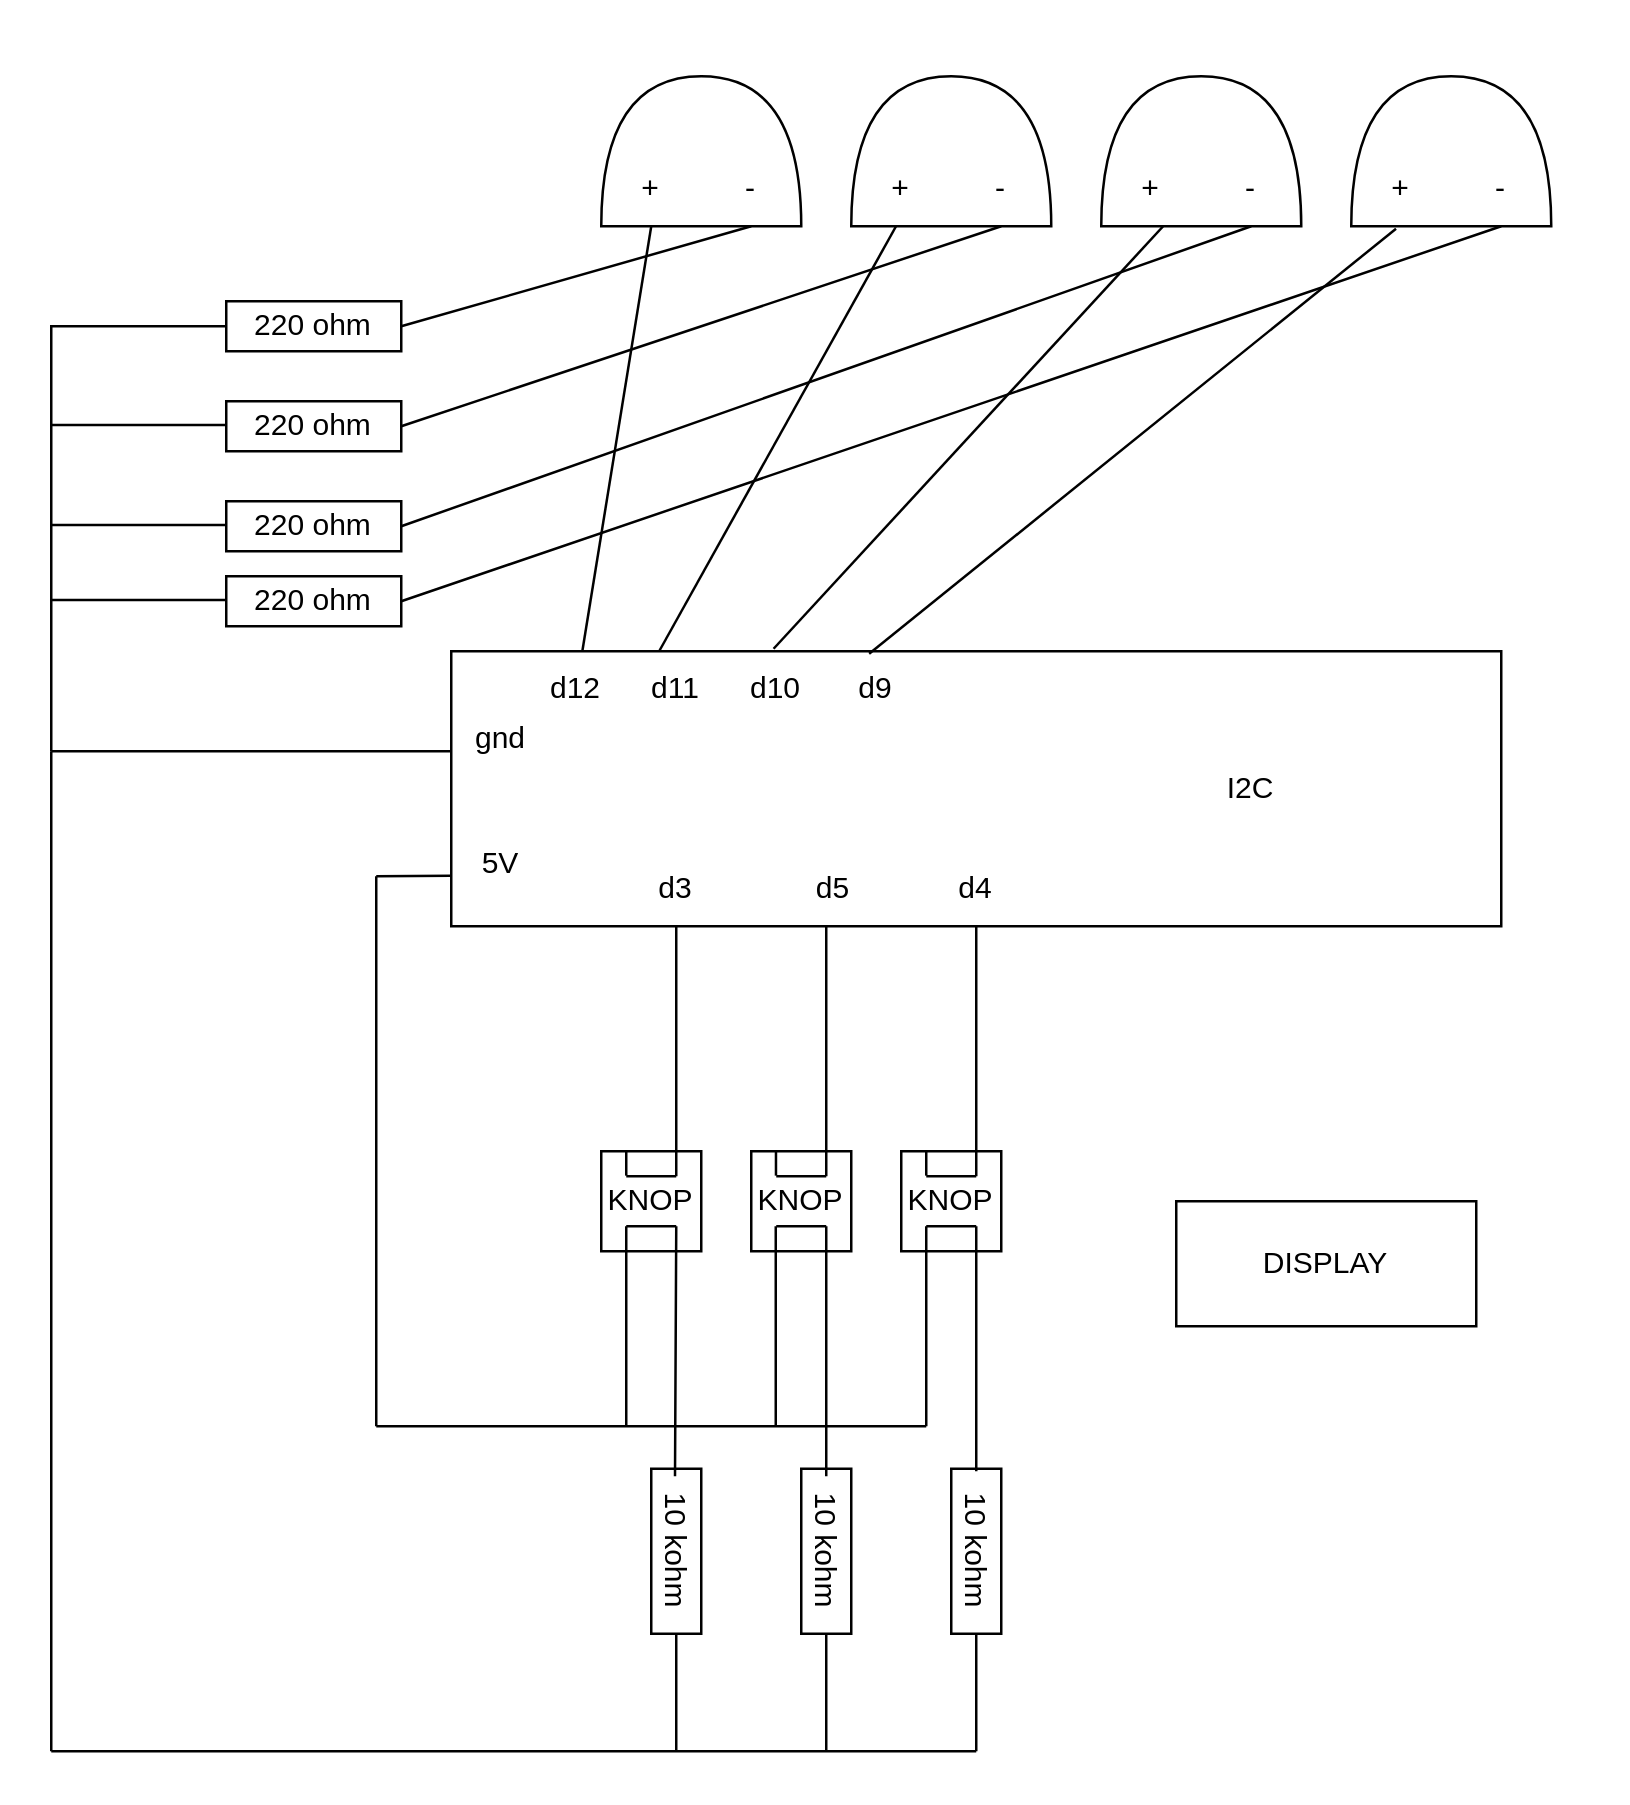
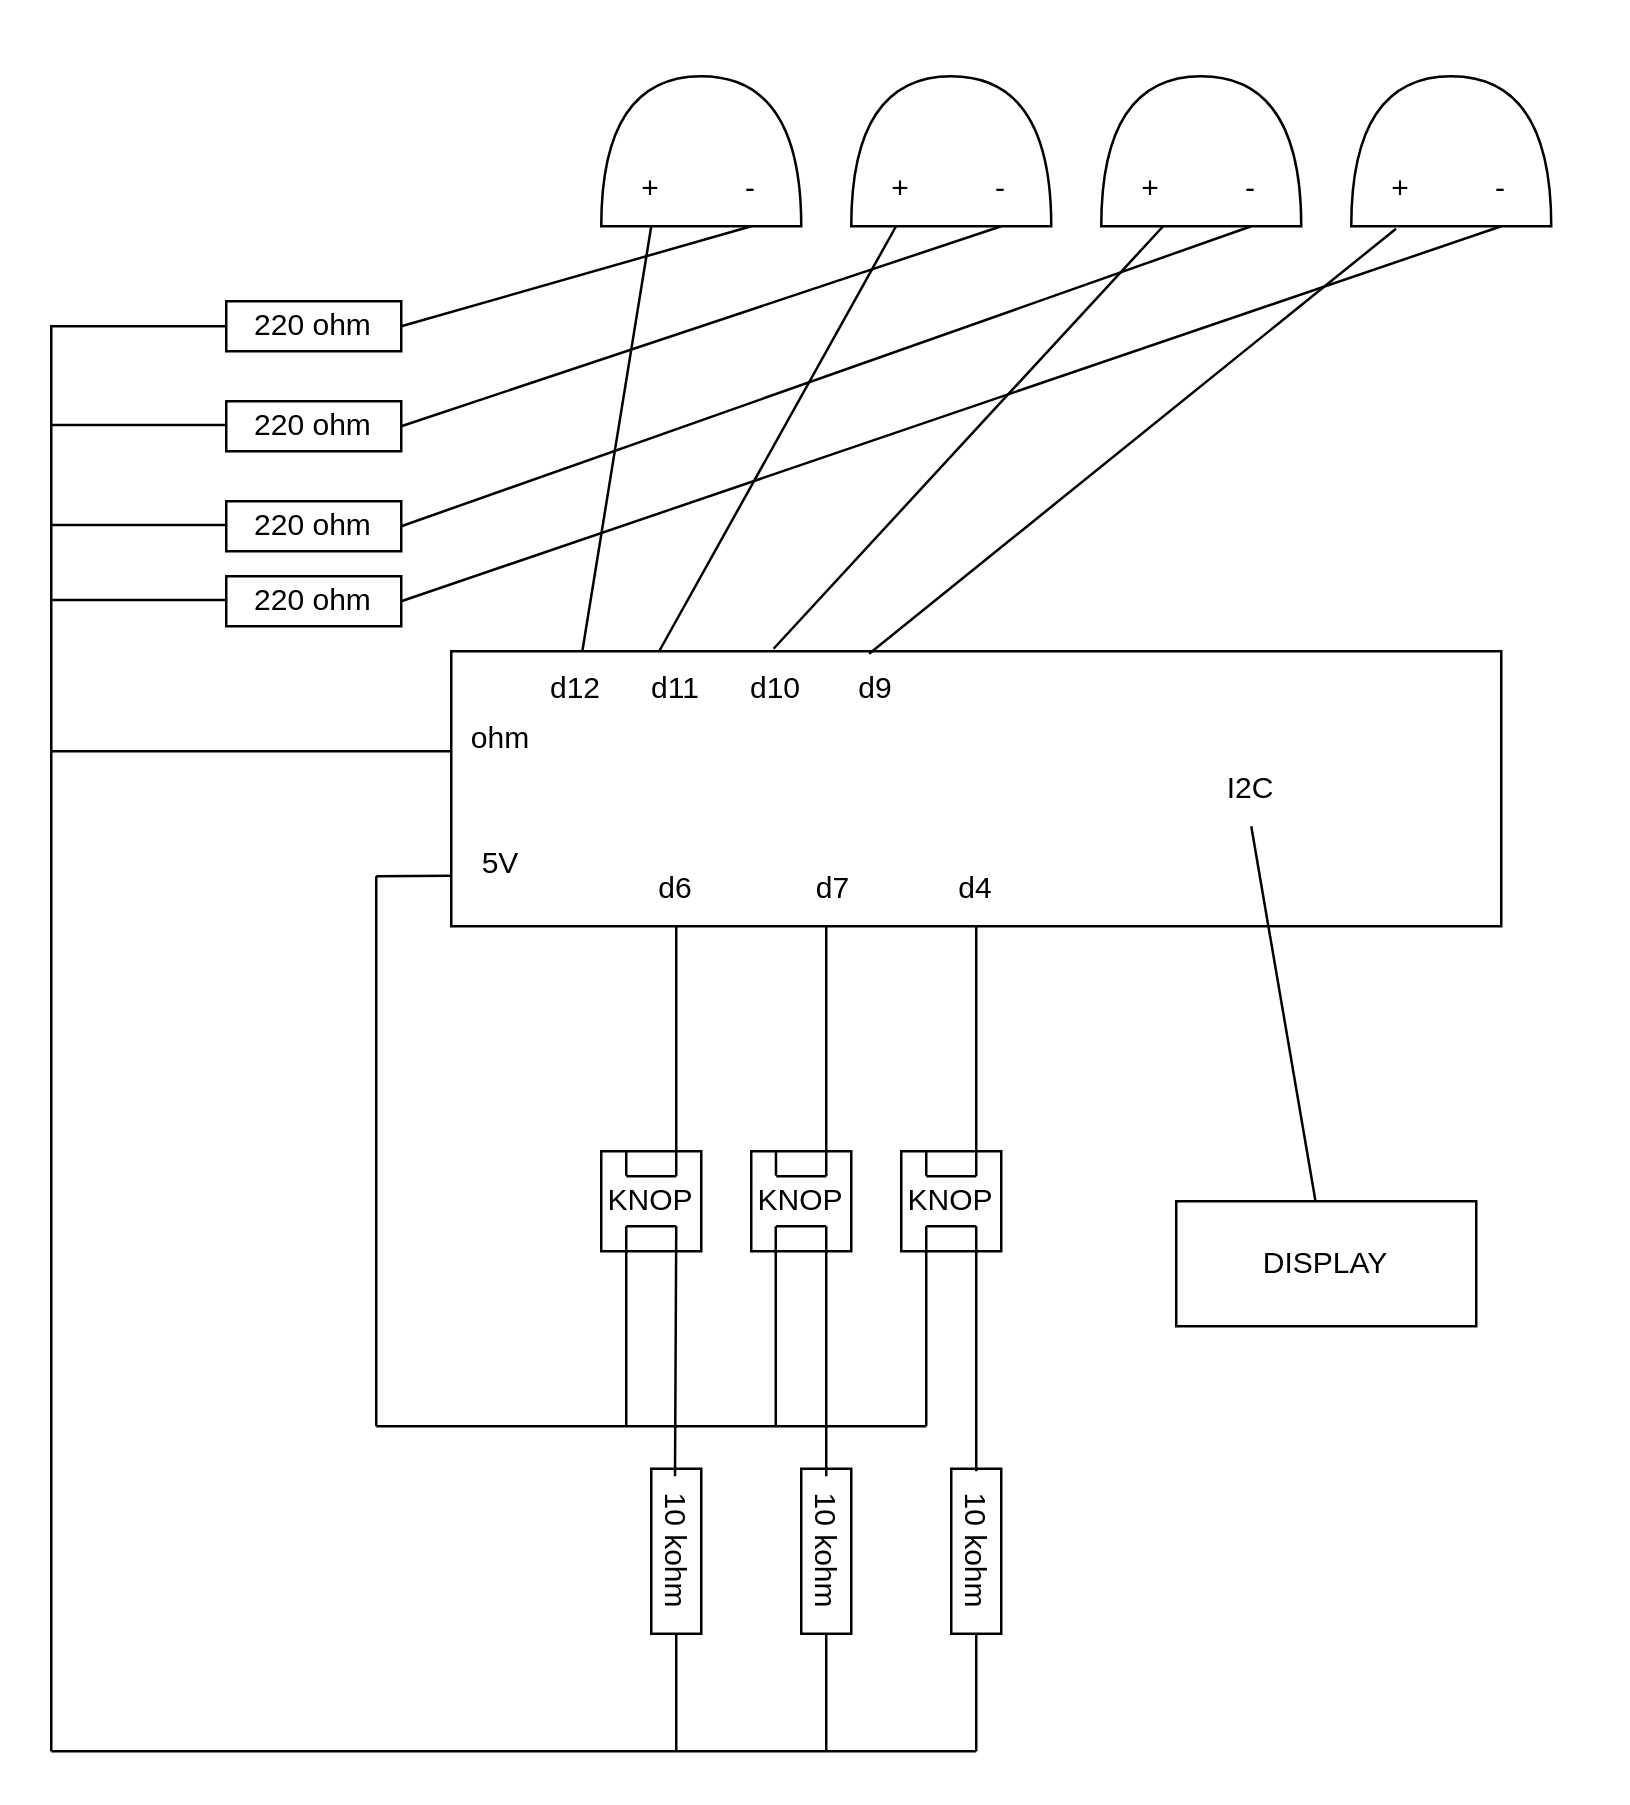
- <mxCell id="37" value="gnd" style="text;html=1;strokeColor=none;fillColor=none;align=center;verticalAlign=middle;whiteSpace=wrap;rounded=0;" vertex="1" parent="1"><mxGeometry x="170" y="280" width="60" height="30" as="geometry" /></mxCell>
+ <mxCell id="37" value="ohm" style="text;html=1;strokeColor=none;fillColor=none;align=center;verticalAlign=middle;whiteSpace=wrap;rounded=0;" vertex="1" parent="1"><mxGeometry x="170" y="280" width="60" height="30" as="geometry" /></mxCell>
- <mxCell id="38" value="d3" style="text;html=1;strokeColor=none;fillColor=none;align=center;verticalAlign=middle;whiteSpace=wrap;rounded=0;" vertex="1" parent="1"><mxGeometry x="240" y="340" width="60" height="30" as="geometry" /></mxCell>
+ <mxCell id="38" value="d6" style="text;html=1;strokeColor=none;fillColor=none;align=center;verticalAlign=middle;whiteSpace=wrap;rounded=0;" vertex="1" parent="1"><mxGeometry x="240" y="340" width="60" height="30" as="geometry" /></mxCell>
- <mxCell id="39" value="d5" style="text;html=1;strokeColor=none;fillColor=none;align=center;verticalAlign=middle;whiteSpace=wrap;rounded=0;" vertex="1" parent="1"><mxGeometry x="303" y="340" width="60" height="30" as="geometry" /></mxCell>
+ <mxCell id="39" value="d7" style="text;html=1;strokeColor=none;fillColor=none;align=center;verticalAlign=middle;whiteSpace=wrap;rounded=0;" vertex="1" parent="1"><mxGeometry x="303" y="340" width="60" height="30" as="geometry" /></mxCell>
+ <mxCell id="75" value="" style="endArrow=none;html=1;rounded=0;exitX=0.5;exitY=1;exitDx=0;exitDy=0;" edge="1" parent="1" source="74" target="76"><mxGeometry width="50" height="50" relative="1" as="geometry"><mxPoint x="530" y="510" as="sourcePoint" /><mxPoint x="530" y="320" as="targetPoint" /></mxGeometry></mxCell>
